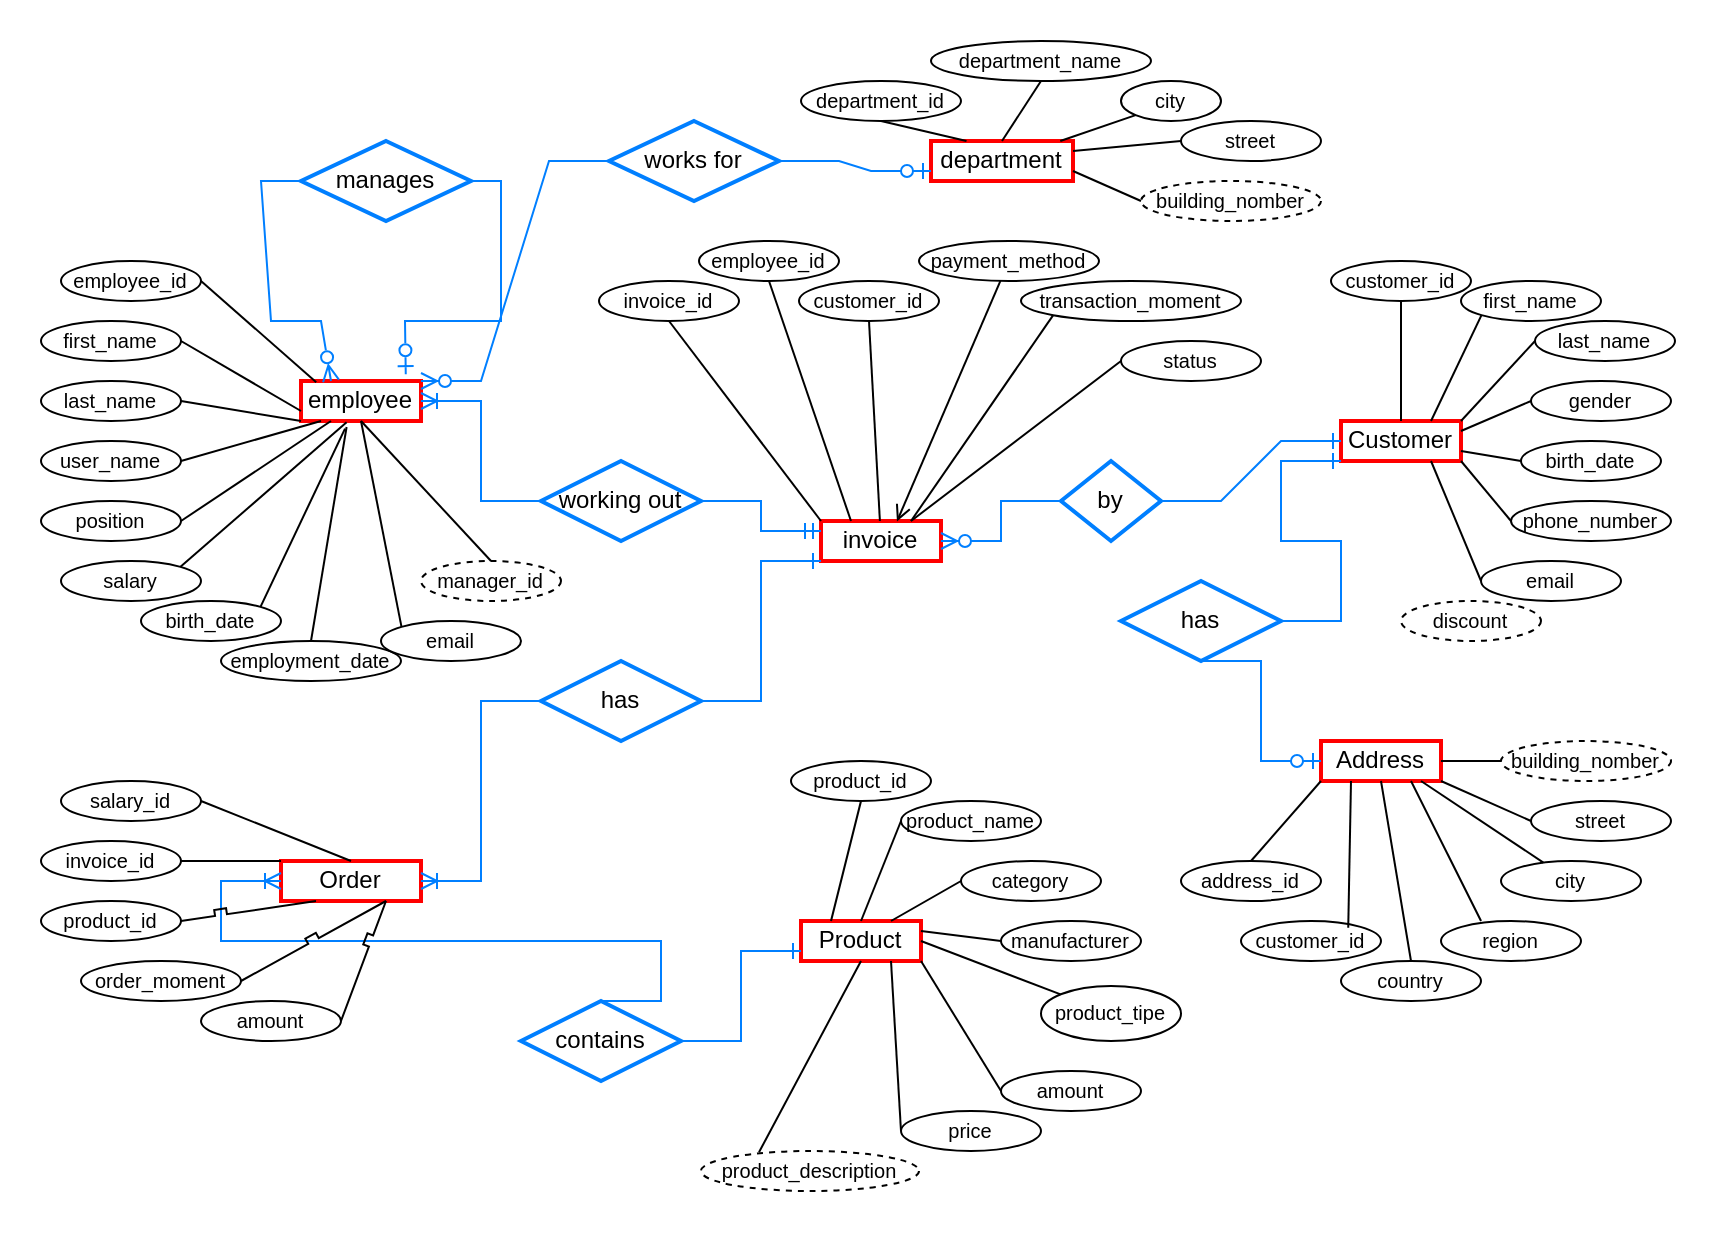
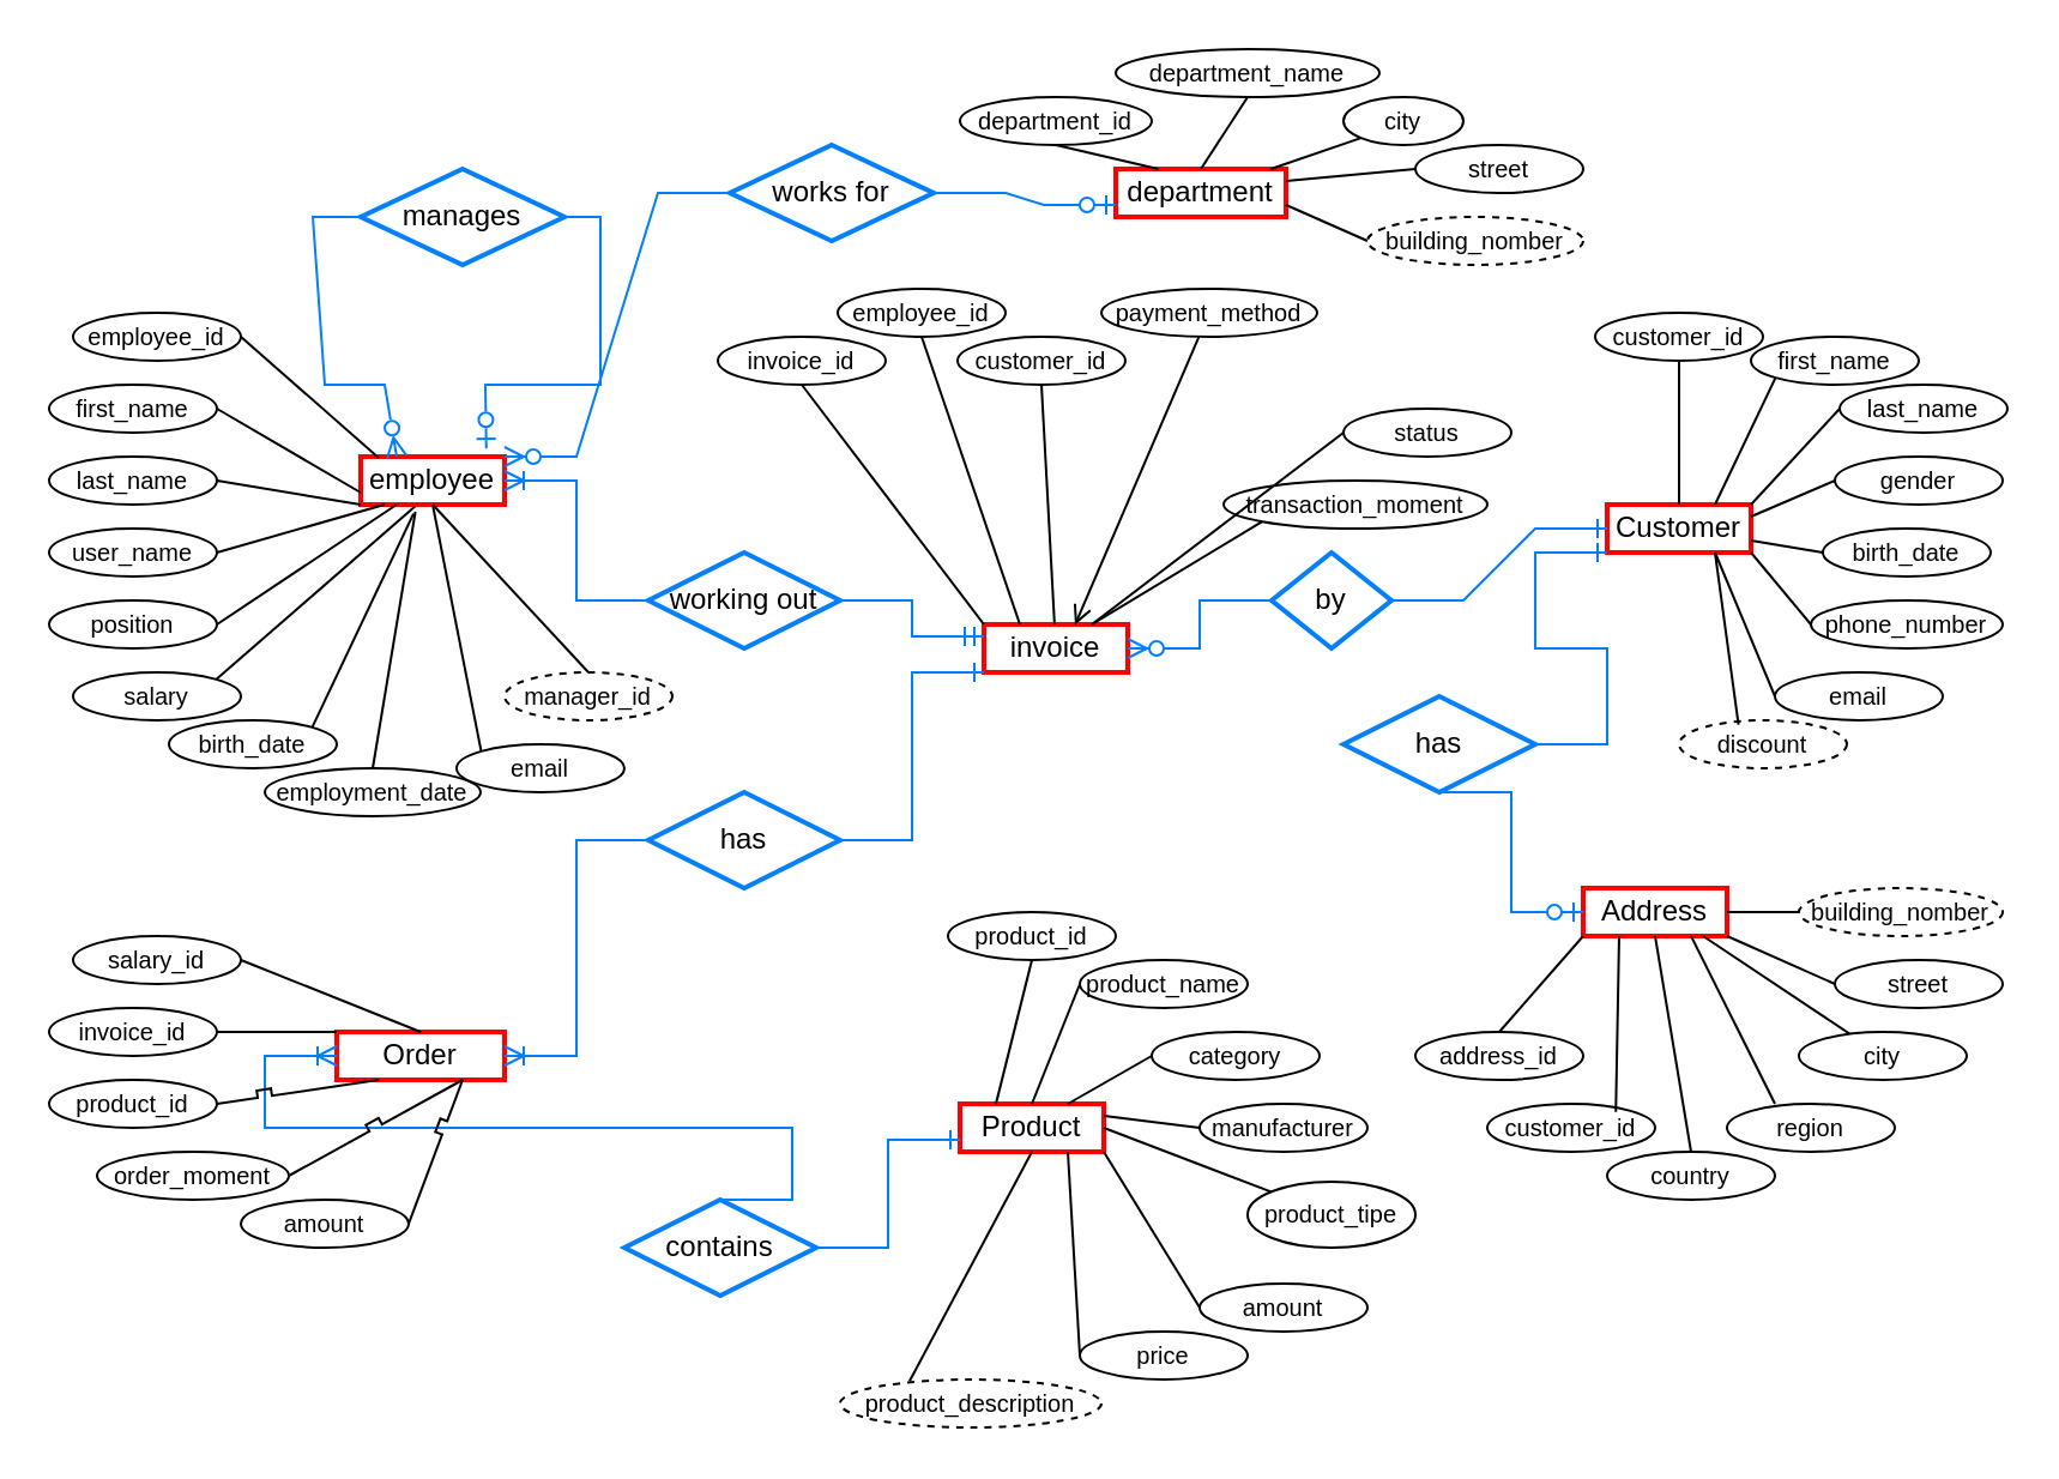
- <mxCell id="46" value="&lt;font style=&quot;font-size: 10px;&quot;&gt;transaction_moment&lt;/font&gt;" style="ellipse;whiteSpace=wrap;html=1;strokeColor=#000000;strokeWidth=1;" vertex="1" parent="1"><mxGeometry x="510" y="140" width="110" height="20" as="geometry" /></mxCell>
+ <mxCell id="46" value="&lt;font style=&quot;font-size: 10px;&quot;&gt;transaction_moment&lt;/font&gt;" style="ellipse;whiteSpace=wrap;html=1;strokeColor=#000000;strokeWidth=1;" vertex="1" parent="1"><mxGeometry x="510" y="200" width="110" height="20" as="geometry" /></mxCell>
+ <mxCell id="71" value="" style="endArrow=none;html=1;rounded=0;strokeColor=#000000;fontSize=10;jumpStyle=sharp;exitX=0.354;exitY=0.09;exitDx=0;exitDy=0;exitPerimeter=0;entryX=0.75;entryY=1;entryDx=0;entryDy=0;" edge="1" parent="1" source="60" target="4"><mxGeometry width="50" height="50" relative="1" as="geometry"><mxPoint x="400" y="330" as="sourcePoint" /><mxPoint x="450" y="280" as="targetPoint" /></mxGeometry></mxCell>
